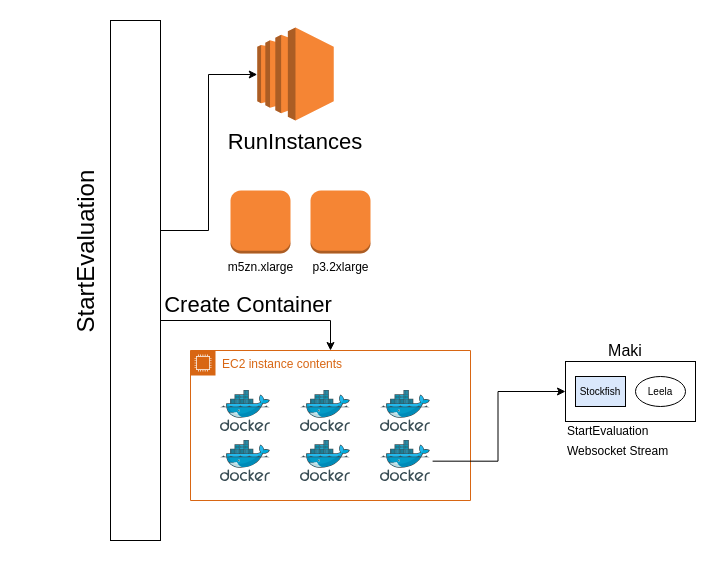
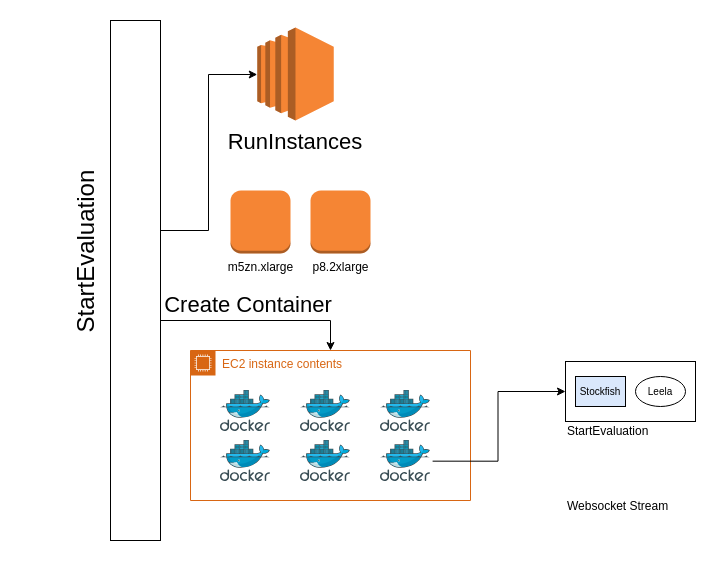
- <mxCell id="22" value="p3.2xlarge" style="outlineConnect=0;dashed=0;verticalLabelPosition=bottom;verticalAlign=top;align=center;html=1;shape=mxgraph.aws3.instance;fillColor=#F58534;gradientColor=none;" parent="1" vertex="1"><mxGeometry x="310" y="190" width="60" height="63" as="geometry" /></mxCell>
+ <mxCell id="22" value="p8.2xlarge" style="outlineConnect=0;dashed=0;verticalLabelPosition=bottom;verticalAlign=top;align=center;html=1;shape=mxgraph.aws3.instance;fillColor=#F58534;gradientColor=none;" parent="1" vertex="1"><mxGeometry x="310" y="190" width="60" height="63" as="geometry" /></mxCell>
- <mxCell id="11" value="Maki" style="text;html=1;strokeColor=none;fillColor=none;align=center;verticalAlign=middle;whiteSpace=wrap;rounded=0;fontSize=16;" parent="1" vertex="1"><mxGeometry x="565" y="340" width="120" height="20" as="geometry" /></mxCell>
- <mxCell id="15" value="Websocket Stream" style="text;html=1;strokeColor=none;fillColor=none;align=left;verticalAlign=middle;whiteSpace=wrap;rounded=0;" parent="1" vertex="1"><mxGeometry x="565" y="441" width="130" height="19" as="geometry" /></mxCell>
+ <mxCell id="15" value="Websocket Stream" style="text;html=1;strokeColor=none;fillColor=none;align=left;verticalAlign=middle;whiteSpace=wrap;rounded=0;" parent="1" vertex="1"><mxGeometry x="565" y="496" width="130" height="19" as="geometry" /></mxCell>
